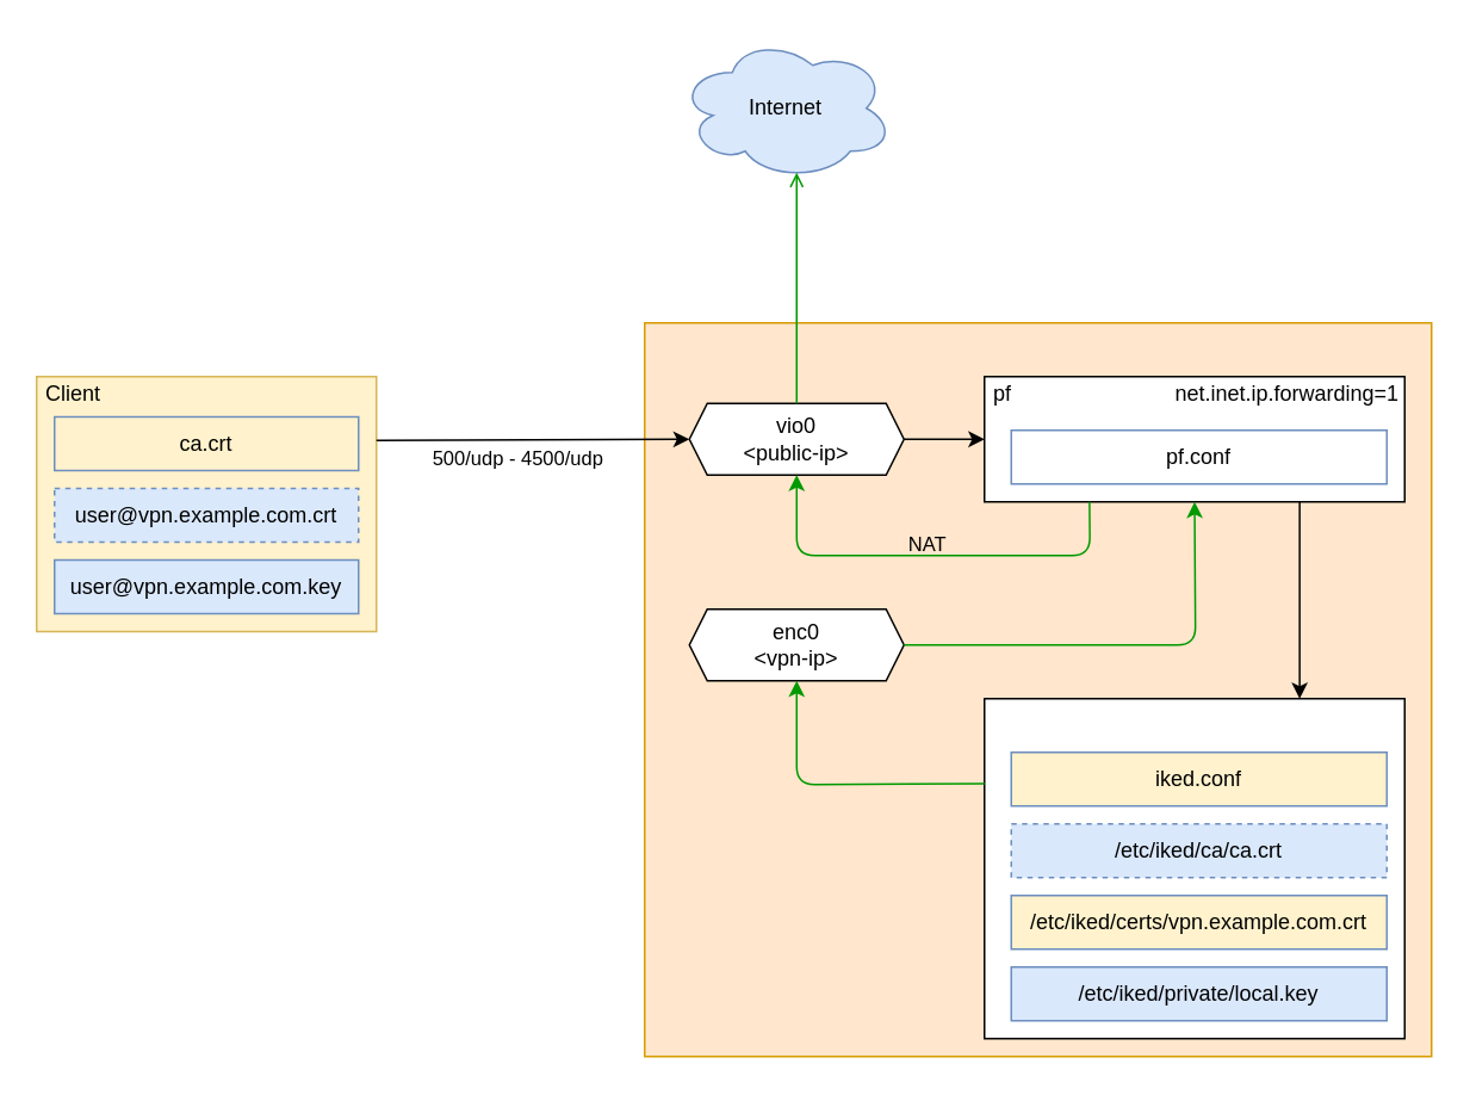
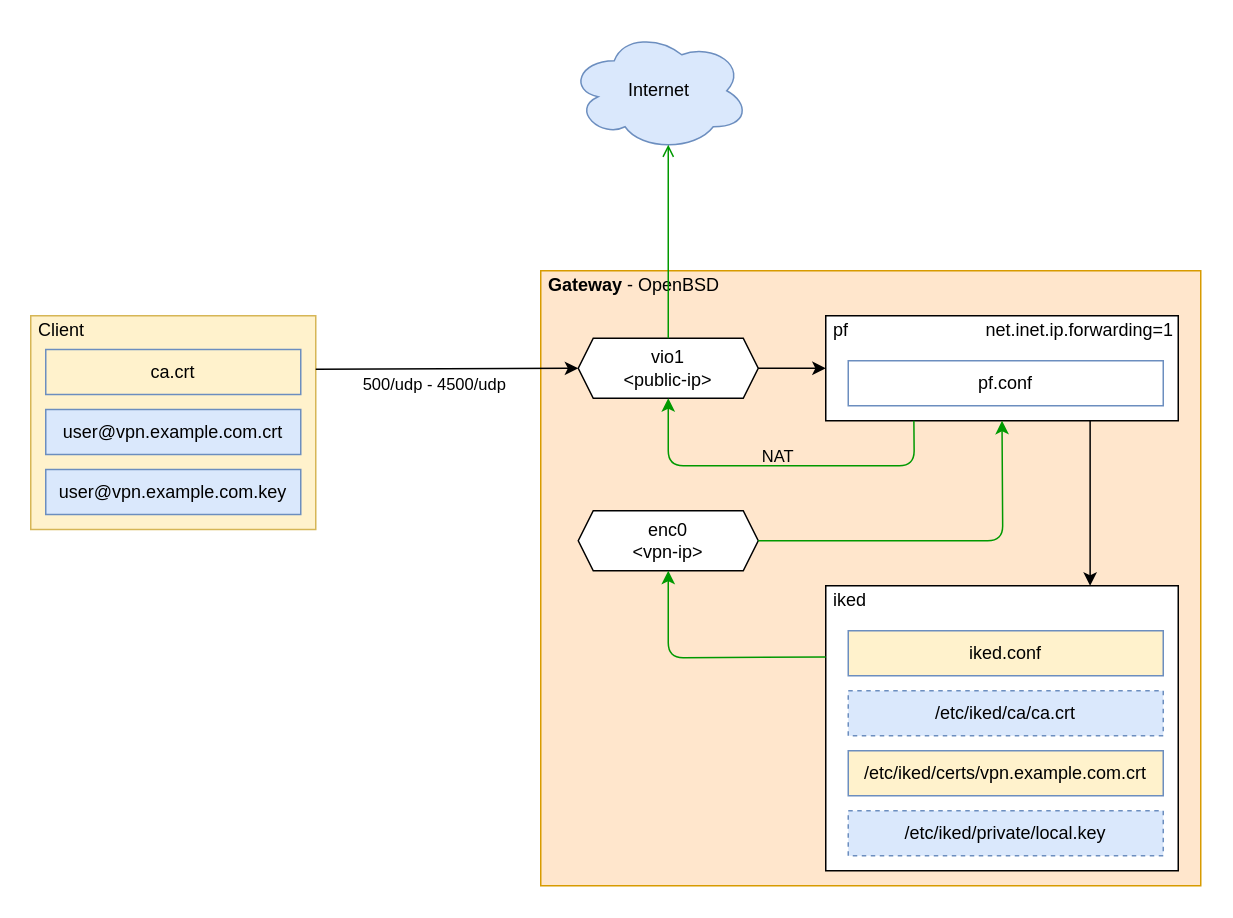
+ <mxCell id="3" value="&amp;nbsp;&lt;b&gt;Gateway&lt;/b&gt; - OpenBSD" style="text;html=1;strokeColor=none;fillColor=none;align=left;verticalAlign=middle;whiteSpace=wrap;rounded=0;" parent="1" vertex="1"><mxGeometry x="360" y="180" width="140" height="20" as="geometry" /></mxCell>
- <mxCell id="17" value="vio0&lt;br&gt;&amp;lt;public-ip&amp;gt;" style="shape=hexagon;perimeter=hexagonPerimeter2;whiteSpace=wrap;html=1;fixedSize=1;align=center;size=10;" parent="1" vertex="1"><mxGeometry x="385" y="225" width="120" height="40" as="geometry" /></mxCell>
+ <mxCell id="17" value="vio1&lt;br&gt;&amp;lt;public-ip&amp;gt;" style="shape=hexagon;perimeter=hexagonPerimeter2;whiteSpace=wrap;html=1;fixedSize=1;align=center;size=10;" parent="1" vertex="1"><mxGeometry x="385" y="225" width="120" height="40" as="geometry" /></mxCell>
- <mxCell id="28" value="user@vpn.example.com.crt" style="rounded=0;whiteSpace=wrap;html=1;align=center;fillColor=#dae8fc;strokeColor=#6c8ebf;dashed=1;" parent="1" vertex="1"><mxGeometry x="30" y="272.5" width="170" height="30" as="geometry" /></mxCell>
+ <mxCell id="28" value="user@vpn.example.com.crt" style="rounded=0;whiteSpace=wrap;html=1;align=center;fillColor=#dae8fc;strokeColor=#6c8ebf;" parent="1" vertex="1"><mxGeometry x="30" y="272.5" width="170" height="30" as="geometry" /></mxCell>
+ <mxCell id="6" value="&amp;nbsp;iked" style="text;html=1;strokeColor=none;fillColor=none;align=left;verticalAlign=middle;whiteSpace=wrap;rounded=0;" parent="1" vertex="1"><mxGeometry x="550" y="390" width="40" height="20" as="geometry" /></mxCell>
- <mxCell id="13" value="/etc/iked/private/local.key" style="rounded=0;whiteSpace=wrap;html=1;align=center;fillColor=#dae8fc;strokeColor=#6c8ebf;" parent="1" vertex="1"><mxGeometry x="565" y="540" width="210" height="30" as="geometry" /></mxCell>
+ <mxCell id="13" value="/etc/iked/private/local.key" style="rounded=0;whiteSpace=wrap;html=1;align=center;fillColor=#dae8fc;strokeColor=#6c8ebf;dashed=1;" parent="1" vertex="1"><mxGeometry x="565" y="540" width="210" height="30" as="geometry" /></mxCell>
